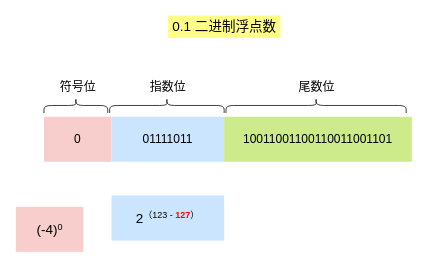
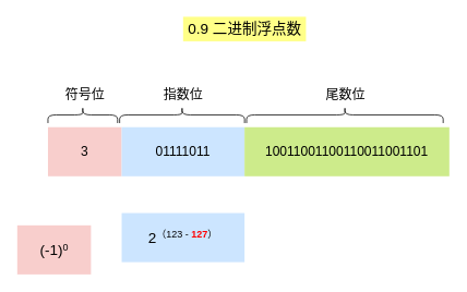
- <mxCell id="11" value="0.1 二进制浮点数" style="text;html=1;align=center;verticalAlign=middle;resizable=0;points=[];autosize=1;fontSize=18;fillColor=#ffff88;" vertex="1" parent="1"><mxGeometry x="223" y="20" width="150" height="30" as="geometry" /></mxCell>
+ <mxCell id="11" value="0.9 二进制浮点数" style="text;html=1;align=center;verticalAlign=middle;resizable=0;points=[];autosize=1;fontSize=18;fillColor=#ffff88;" vertex="1" parent="1"><mxGeometry x="223" y="20" width="150" height="30" as="geometry" /></mxCell>
- <mxCell id="2" value="0" style="rounded=0;whiteSpace=wrap;html=1;fontSize=16;fillColor=#f8cecc;strokeColor=none;" vertex="1" parent="1"><mxGeometry x="58" y="155" width="90" height="60" as="geometry" /></mxCell>
+ <mxCell id="2" value="3" style="rounded=0;whiteSpace=wrap;html=1;fontSize=16;fillColor=#f8cecc;strokeColor=none;" vertex="1" parent="1"><mxGeometry x="58" y="155" width="90" height="60" as="geometry" /></mxCell>
- <mxCell id="12" value="&lt;font size=&quot;4&quot;&gt;(-4)&lt;/font&gt;&lt;sup&gt;&lt;font style=&quot;font-size: 12px&quot;&gt;0&lt;/font&gt;&lt;/sup&gt;" style="rounded=0;whiteSpace=wrap;html=1;fontSize=16;fillColor=#f8cecc;strokeColor=none;" vertex="1" parent="1"><mxGeometry x="20.5" y="275" width="90" height="60" as="geometry" /></mxCell>
+ <mxCell id="12" value="&lt;font size=&quot;4&quot;&gt;(-1)&lt;/font&gt;&lt;sup&gt;&lt;font style=&quot;font-size: 12px&quot;&gt;0&lt;/font&gt;&lt;/sup&gt;" style="rounded=0;whiteSpace=wrap;html=1;fontSize=16;fillColor=#f8cecc;strokeColor=none;" vertex="1" parent="1"><mxGeometry x="20.5" y="275" width="90" height="60" as="geometry" /></mxCell>
